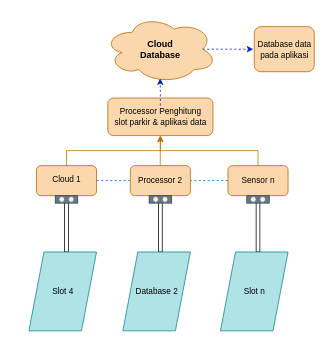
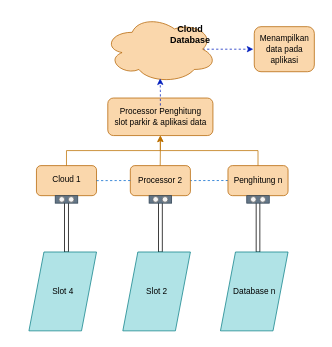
- <mxCell id="9" value="&lt;font color=&quot;#000000&quot;&gt;&lt;b&gt;Cloud Database&lt;/b&gt;&lt;/font&gt;" style="text;html=1;strokeColor=none;fillColor=none;align=center;verticalAlign=middle;whiteSpace=wrap;rounded=0;" vertex="1" parent="1"><mxGeometry x="183" y="50" width="60" height="30" as="geometry" /></mxCell>
+ <mxCell id="9" value="&lt;font color=&quot;#000000&quot;&gt;&lt;b&gt;Cloud Database&lt;/b&gt;&lt;/font&gt;" style="text;html=1;strokeColor=none;fillColor=none;align=center;verticalAlign=middle;whiteSpace=wrap;rounded=0;" vertex="1" parent="1"><mxGeometry x="223" y="30" width="60" height="30" as="geometry" /></mxCell>
- <mxCell id="21" value="&lt;font color=&quot;#000000&quot;&gt;&lt;span style=&quot;font-size: 11px;&quot;&gt;Database data pada aplikasi&lt;/span&gt;&lt;/font&gt;" style="text;html=1;strokeColor=none;fillColor=none;align=center;verticalAlign=middle;whiteSpace=wrap;rounded=0;" vertex="1" parent="1"><mxGeometry x="336.75" y="50" width="82.5" height="30" as="geometry" /></mxCell>
+ <mxCell id="21" value="&lt;font color=&quot;#000000&quot;&gt;&lt;span style=&quot;font-size: 11px;&quot;&gt;Menampilkan data pada aplikasi&lt;/span&gt;&lt;/font&gt;" style="text;html=1;strokeColor=none;fillColor=none;align=center;verticalAlign=middle;whiteSpace=wrap;rounded=0;" vertex="1" parent="1"><mxGeometry x="336.75" y="50" width="82.5" height="30" as="geometry" /></mxCell>
- <mxCell id="19" value="&lt;font color=&quot;#000000&quot;&gt;&lt;span style=&quot;font-size: 11px;&quot;&gt;Sensor n&lt;/span&gt;&lt;/font&gt;" style="text;html=1;strokeColor=none;fillColor=none;align=center;verticalAlign=middle;whiteSpace=wrap;rounded=0;" vertex="1" parent="1"><mxGeometry x="280.5" y="225" width="125" height="30" as="geometry" /></mxCell>
+ <mxCell id="19" value="&lt;font color=&quot;#000000&quot;&gt;&lt;span style=&quot;font-size: 11px;&quot;&gt;Penghitung n&lt;/span&gt;&lt;/font&gt;" style="text;html=1;strokeColor=none;fillColor=none;align=center;verticalAlign=middle;whiteSpace=wrap;rounded=0;" vertex="1" parent="1"><mxGeometry x="280.5" y="225" width="125" height="30" as="geometry" /></mxCell>
- <mxCell id="26" value="&lt;font color=&quot;#000000&quot;&gt;&lt;span style=&quot;font-size: 11px;&quot;&gt;Database 2&lt;/span&gt;&lt;/font&gt;" style="text;html=1;strokeColor=none;fillColor=none;align=center;verticalAlign=middle;whiteSpace=wrap;rounded=0;" vertex="1" parent="1"><mxGeometry x="145.5" y="372.5" width="125" height="30" as="geometry" /></mxCell>
+ <mxCell id="26" value="&lt;font color=&quot;#000000&quot;&gt;&lt;span style=&quot;font-size: 11px;&quot;&gt;Slot 2&lt;/span&gt;&lt;/font&gt;" style="text;html=1;strokeColor=none;fillColor=none;align=center;verticalAlign=middle;whiteSpace=wrap;rounded=0;" vertex="1" parent="1"><mxGeometry x="145.5" y="372.5" width="125" height="30" as="geometry" /></mxCell>
- <mxCell id="27" value="&lt;font color=&quot;#000000&quot;&gt;&lt;span style=&quot;font-size: 11px;&quot;&gt;Slot n&lt;/span&gt;&lt;/font&gt;" style="text;html=1;strokeColor=none;fillColor=none;align=center;verticalAlign=middle;whiteSpace=wrap;rounded=0;" vertex="1" parent="1"><mxGeometry x="275.5" y="372.5" width="125" height="30" as="geometry" /></mxCell>
+ <mxCell id="27" value="&lt;font color=&quot;#000000&quot;&gt;&lt;span style=&quot;font-size: 11px;&quot;&gt;Database n&lt;/span&gt;&lt;/font&gt;" style="text;html=1;strokeColor=none;fillColor=none;align=center;verticalAlign=middle;whiteSpace=wrap;rounded=0;" vertex="1" parent="1"><mxGeometry x="275.5" y="372.5" width="125" height="30" as="geometry" /></mxCell>
